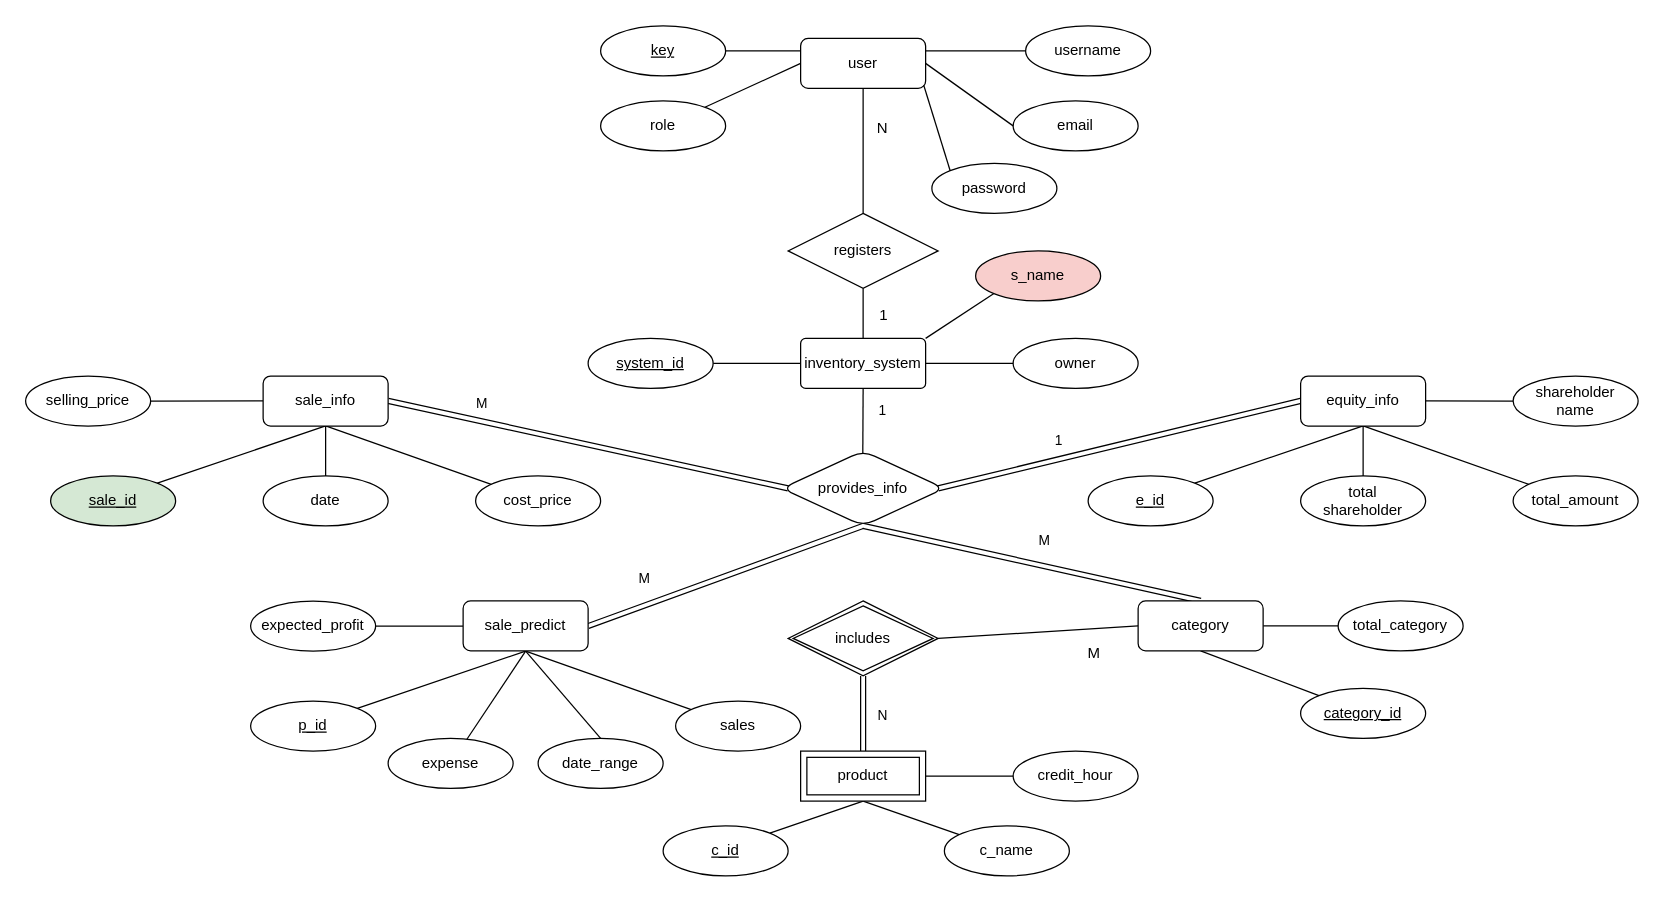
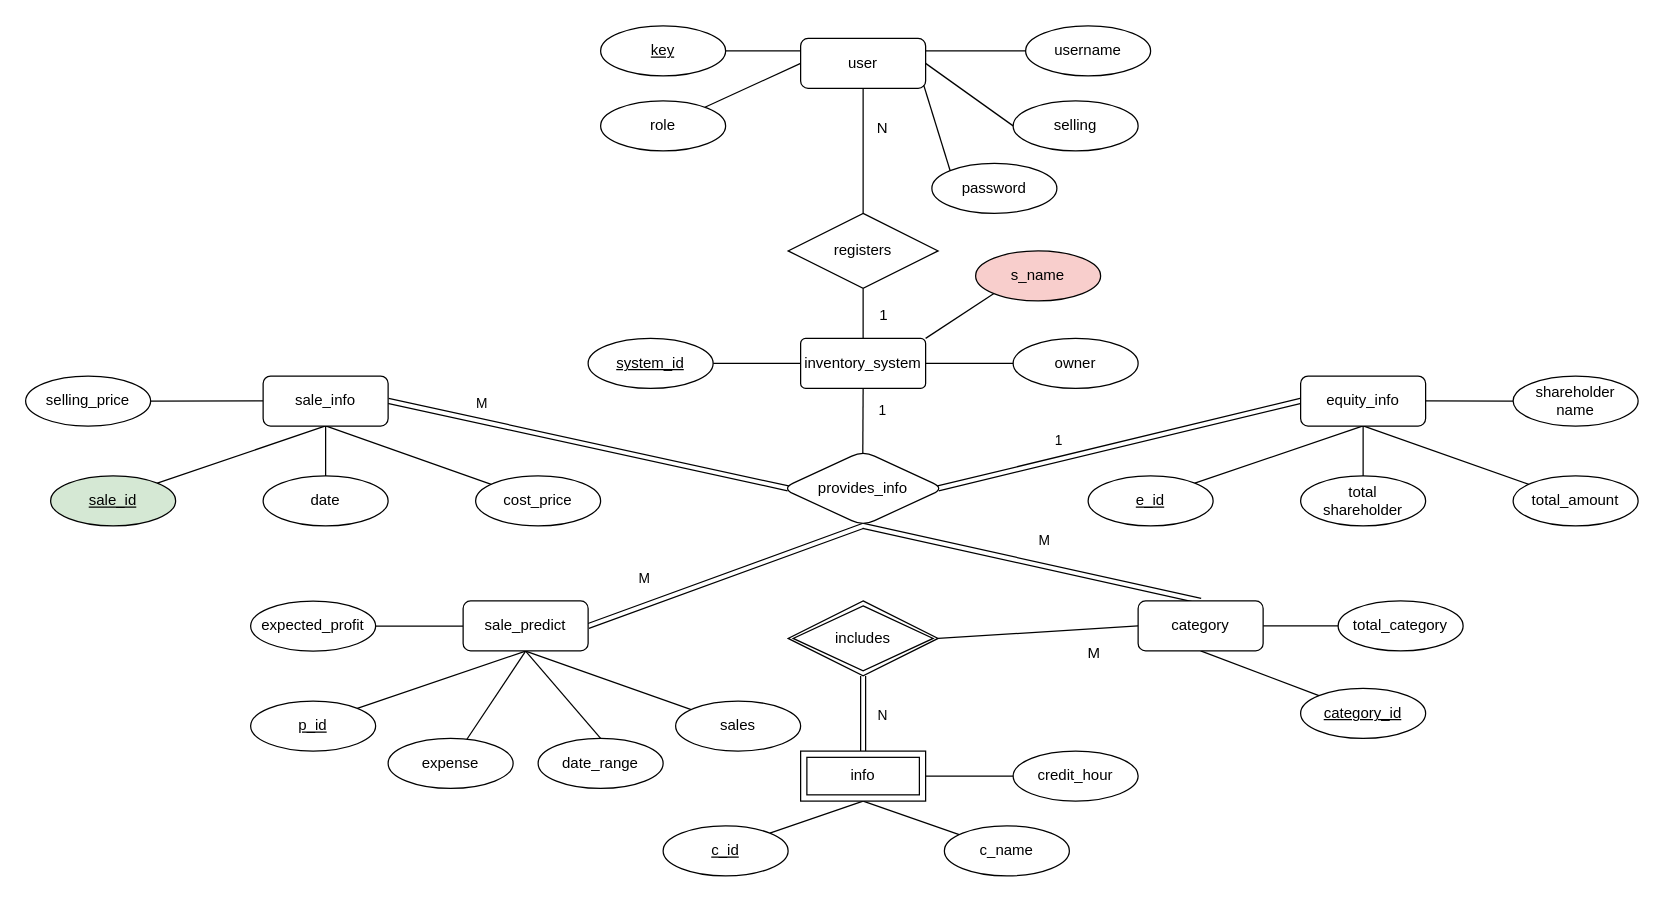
- <mxCell id="5" value="email" style="ellipse;whiteSpace=wrap;html=1;align=center;" vertex="1" parent="1"><mxGeometry x="810" y="80" width="100" height="40" as="geometry" /></mxCell>
+ <mxCell id="5" value="selling" style="ellipse;whiteSpace=wrap;html=1;align=center;" vertex="1" parent="1"><mxGeometry x="810" y="80" width="100" height="40" as="geometry" /></mxCell>
- <mxCell id="25" value="product" style="shape=ext;margin=3;double=1;whiteSpace=wrap;html=1;align=center;" vertex="1" parent="1"><mxGeometry x="640" y="600.18" width="100" height="40" as="geometry" /></mxCell>
+ <mxCell id="25" value="info" style="shape=ext;margin=3;double=1;whiteSpace=wrap;html=1;align=center;" vertex="1" parent="1"><mxGeometry x="640" y="600.18" width="100" height="40" as="geometry" /></mxCell>
